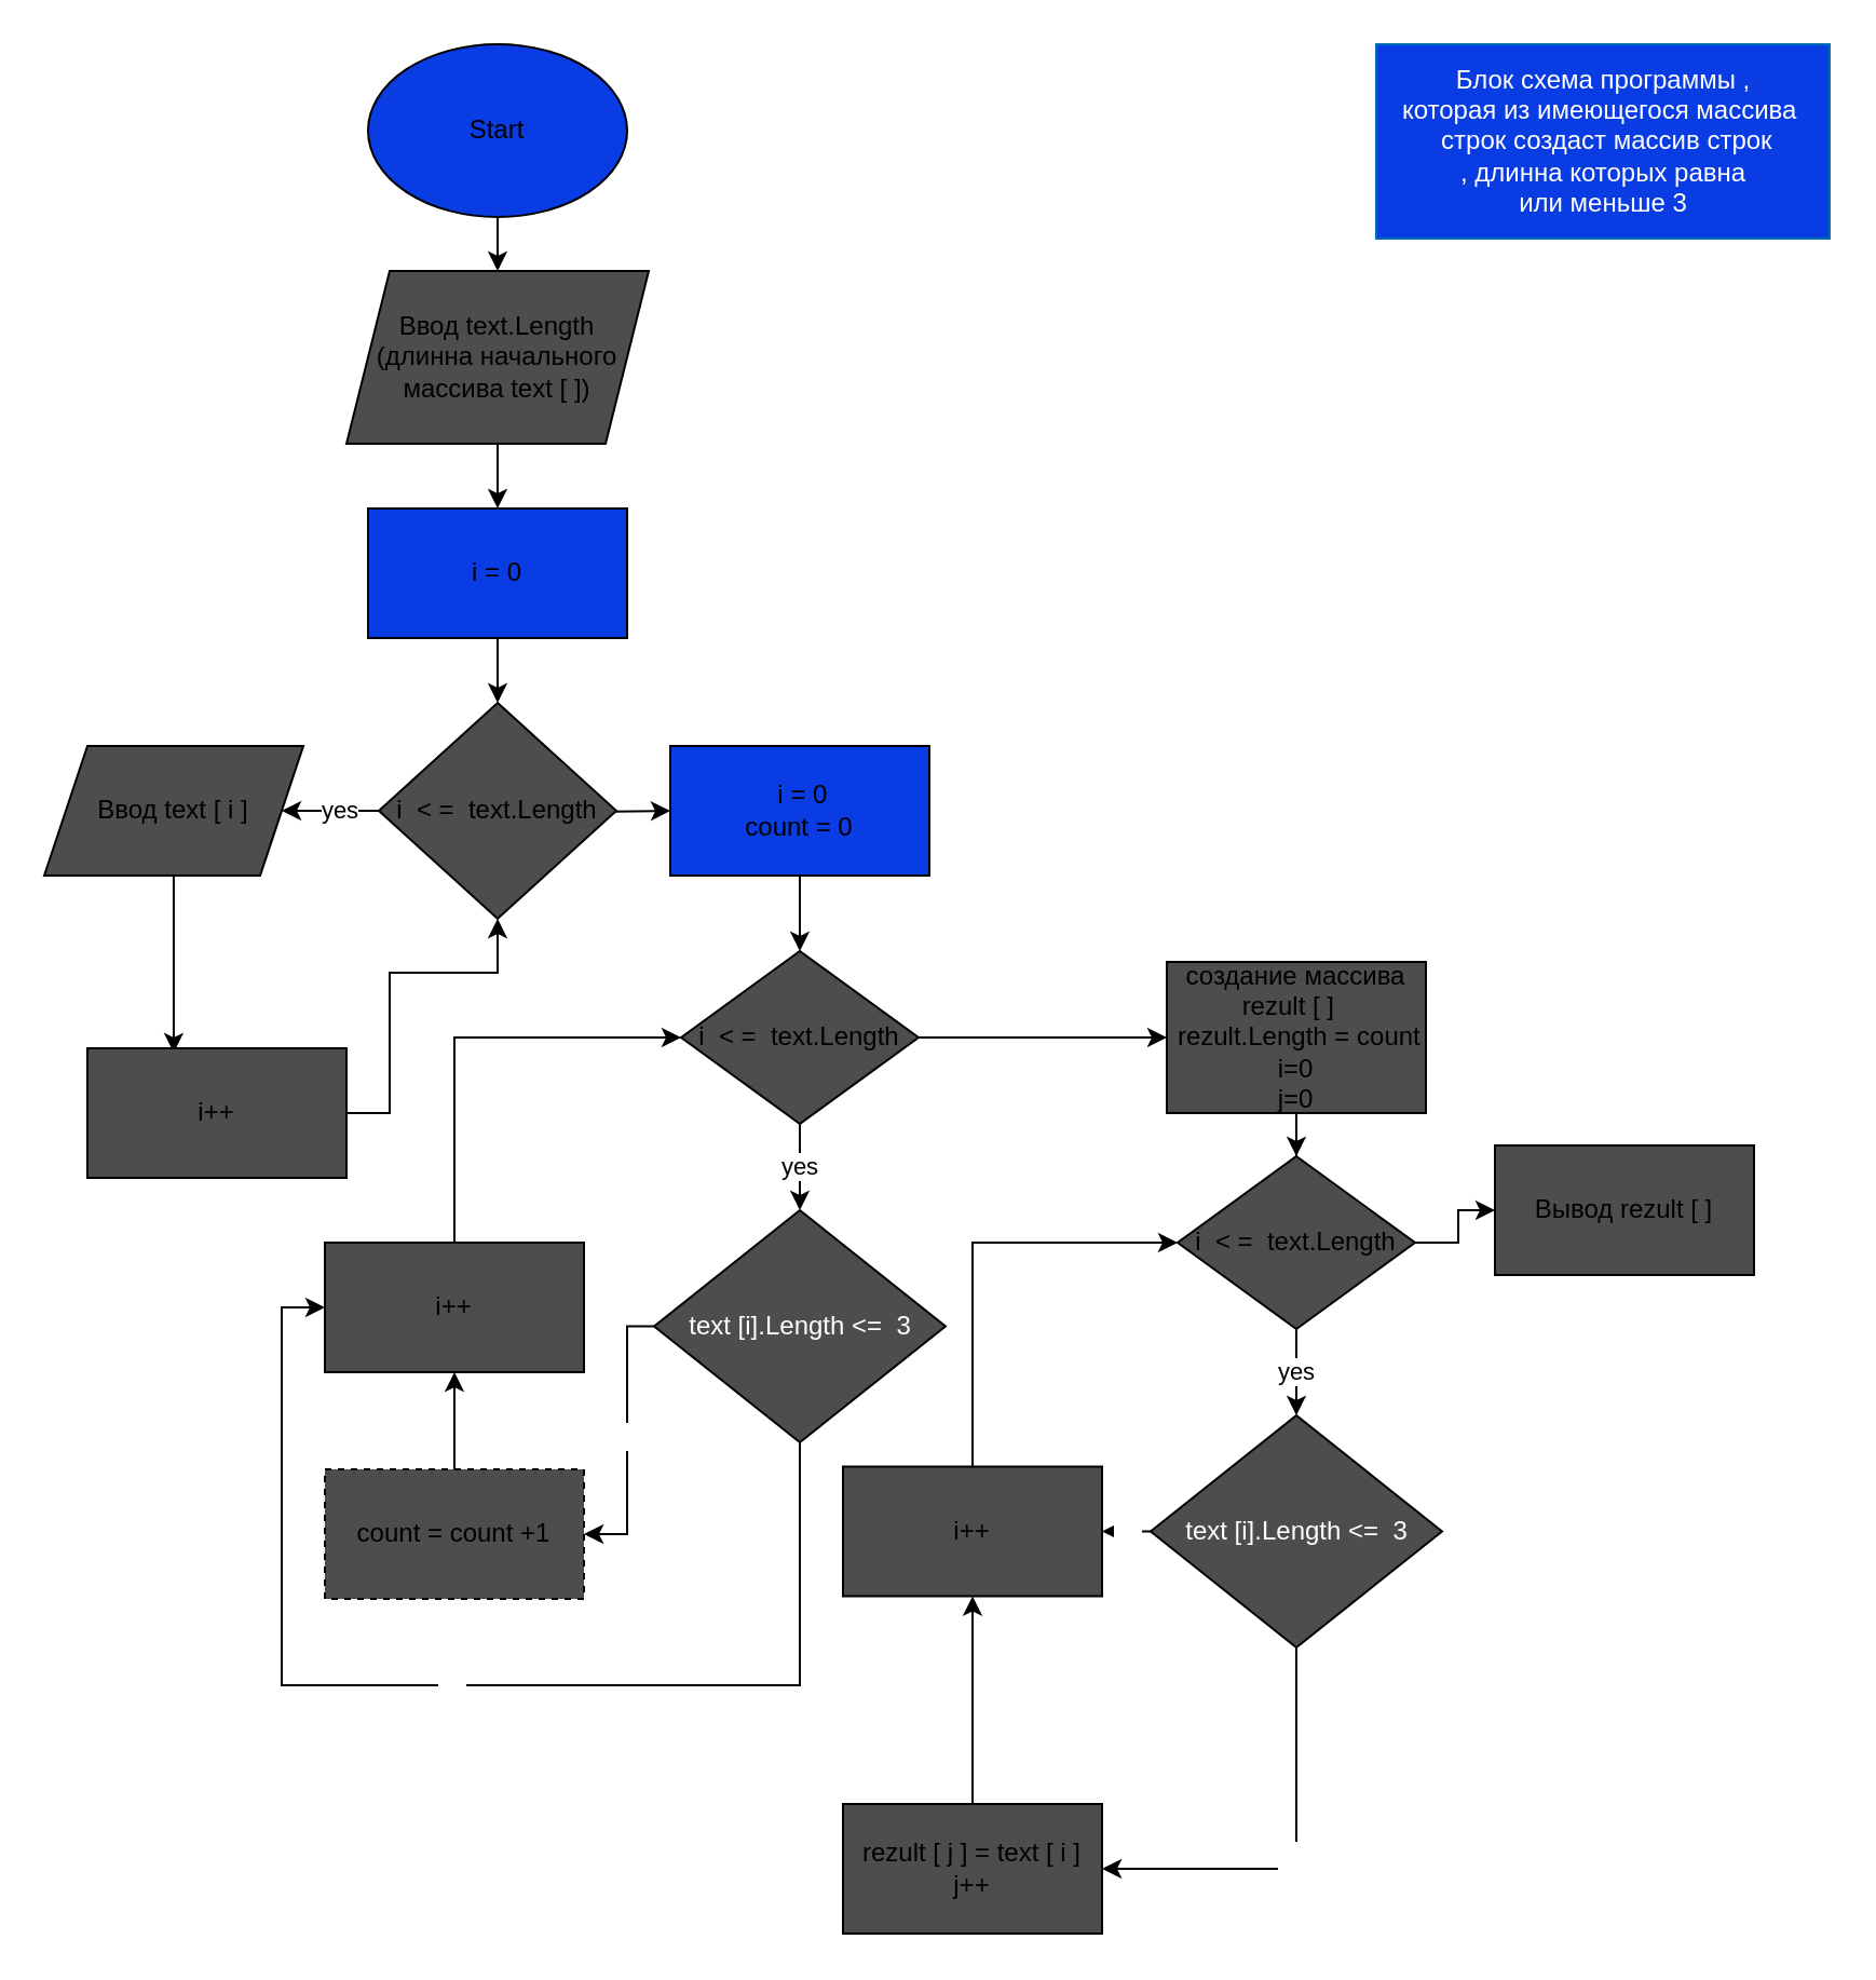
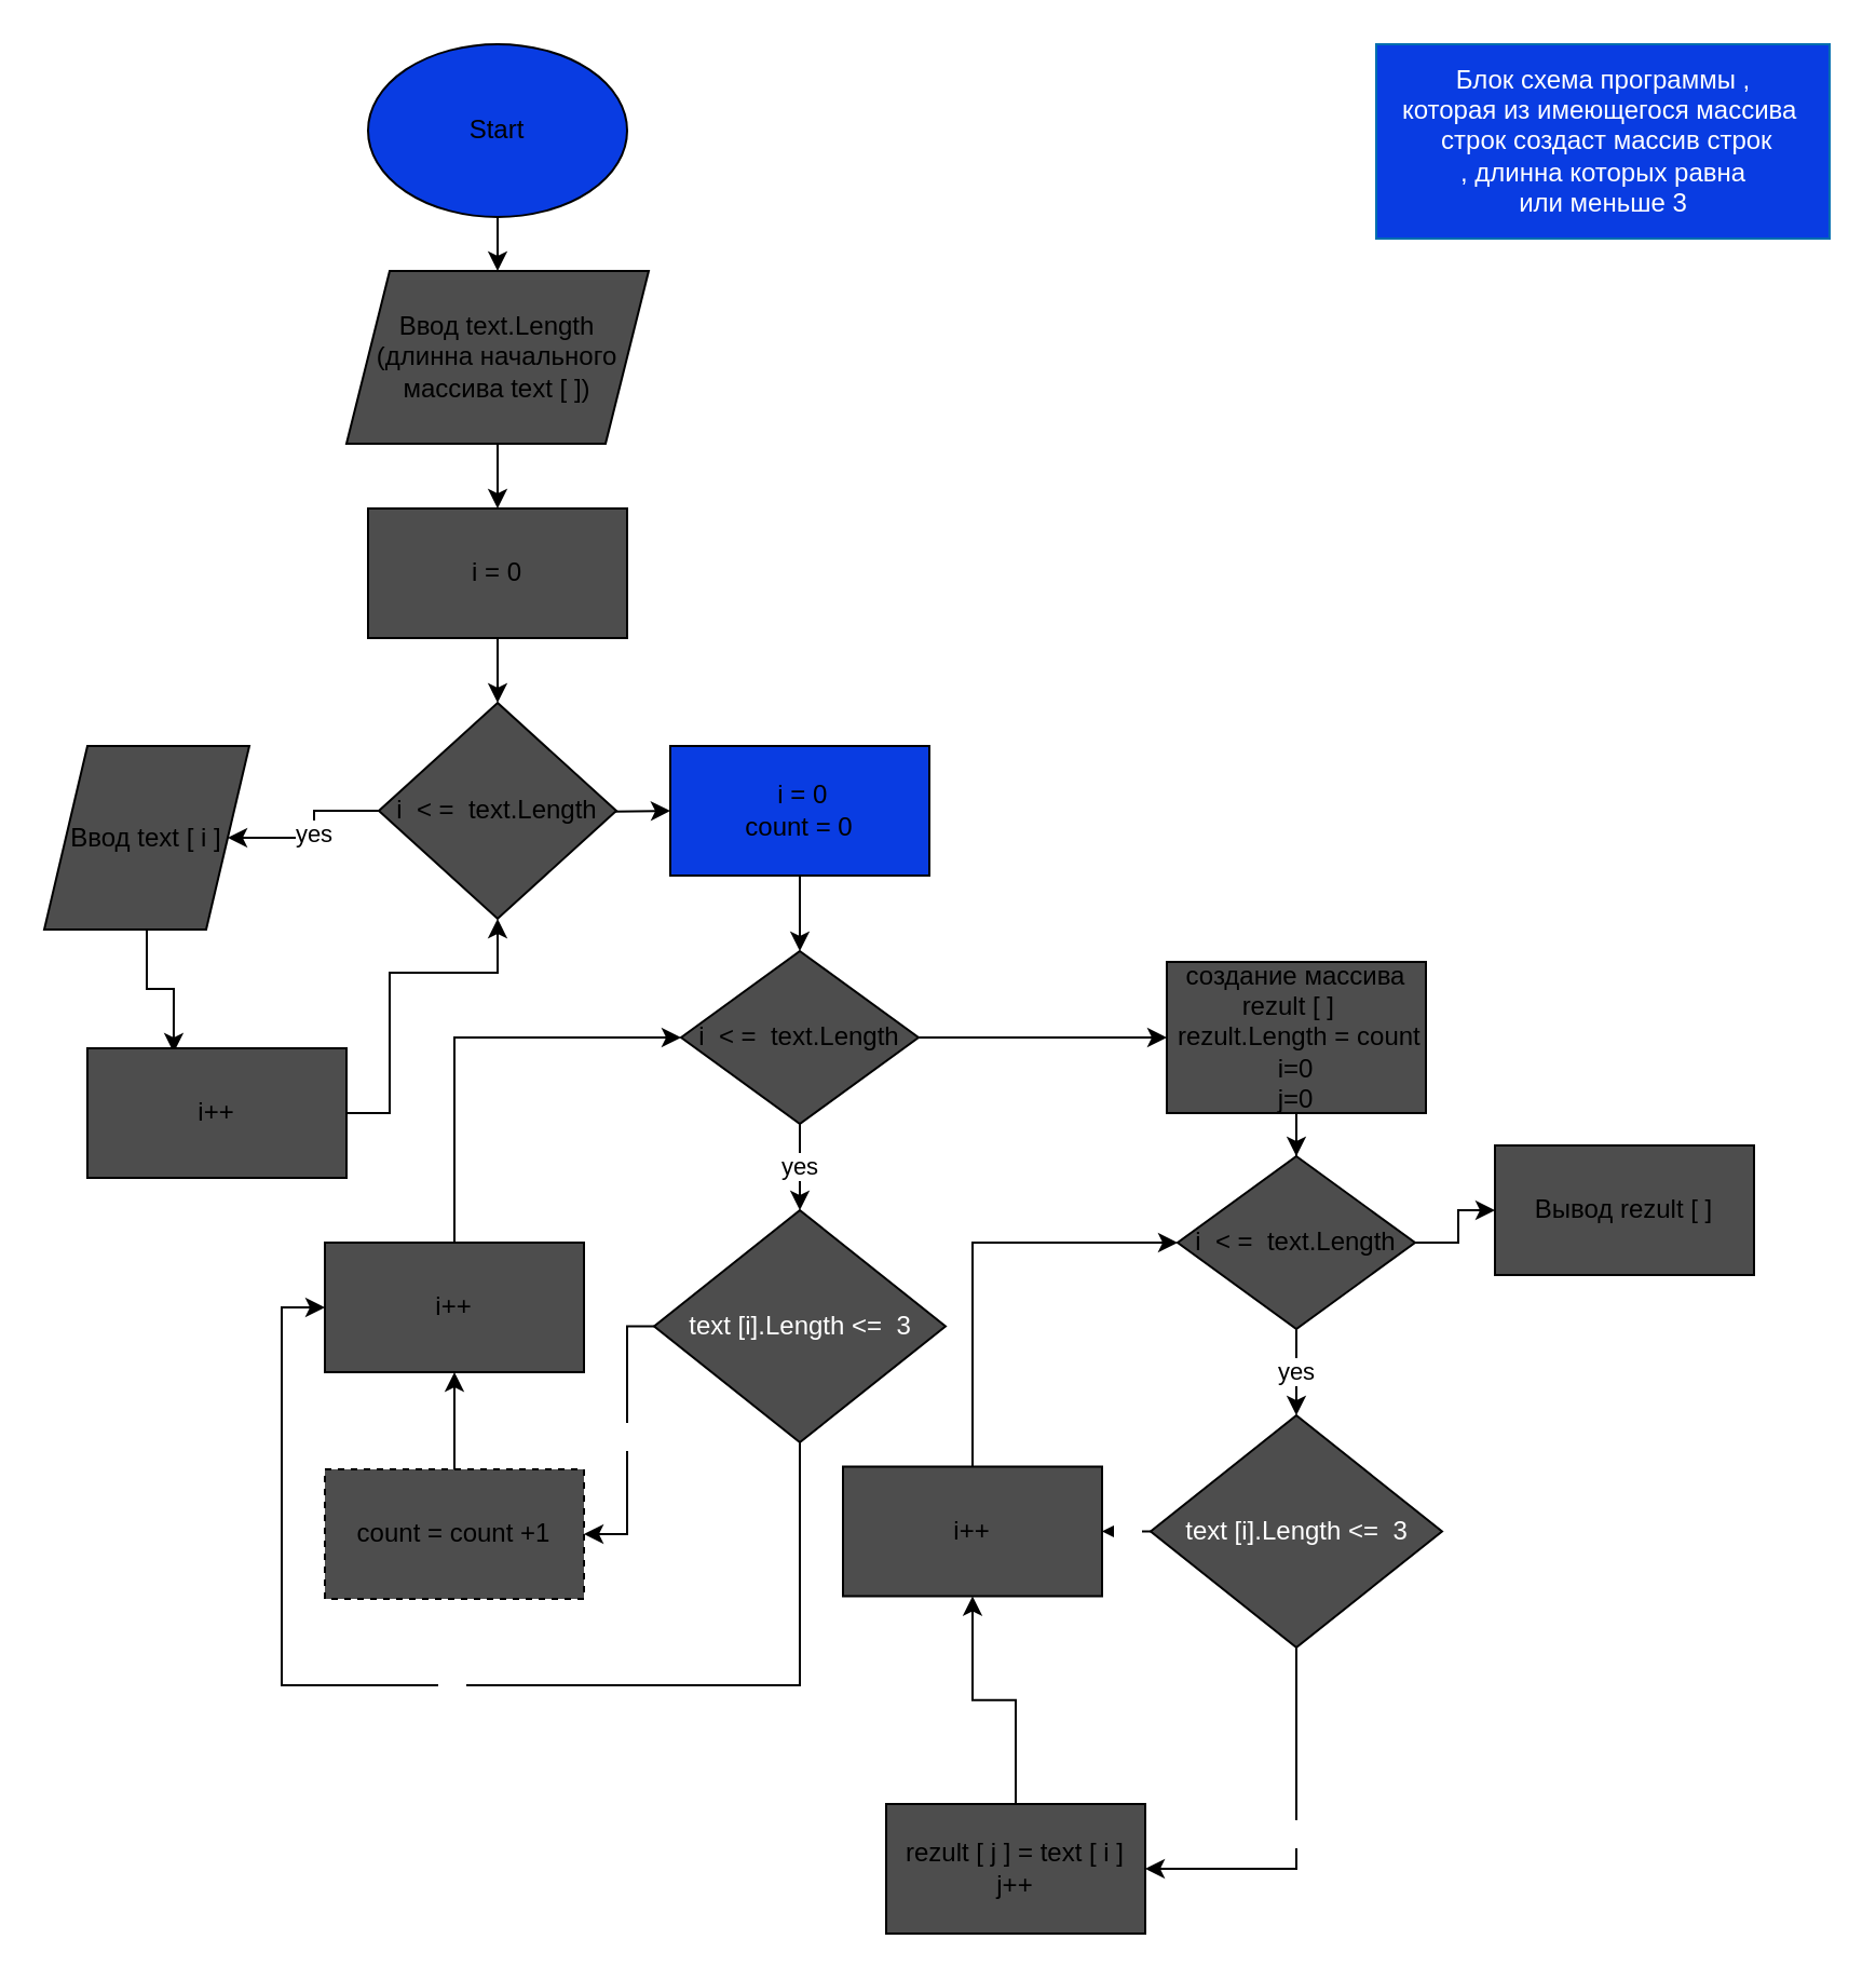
- <mxCell id="8" value="i = 0&lt;br&gt;" style="whiteSpace=wrap;html=1;fillColor=#093ce2;" vertex="1" parent="1"><mxGeometry x="170" y="235" width="120" height="60" as="geometry" /></mxCell>
+ <mxCell id="8" value="i = 0&lt;br&gt;" style="whiteSpace=wrap;html=1;fillColor=#4D4D4D;" vertex="1" parent="1"><mxGeometry x="170" y="235" width="120" height="60" as="geometry" /></mxCell>
- <mxCell id="13" value="Ввод text [ i ]" style="shape=parallelogram;perimeter=parallelogramPerimeter;whiteSpace=wrap;html=1;fixedSize=1;fillColor=#4D4D4D;" vertex="1" parent="1"><mxGeometry y="345" width="120" height="60" as="geometry" x="20" /></mxCell>
+ <mxCell id="13" value="Ввод text [ i ]" style="shape=parallelogram;perimeter=parallelogramPerimeter;whiteSpace=wrap;html=1;fixedSize=1;fillColor=#4D4D4D;" vertex="1" parent="1"><mxGeometry x="20" y="345" width="95" height="85" as="geometry" /></mxCell>
- <mxCell id="35" value="rezult [ j ] = text [ i ]&lt;br&gt;j++" style="whiteSpace=wrap;html=1;fillColor=#4D4D4D;" vertex="1" parent="1"><mxGeometry x="390" y="835" width="120" height="60" as="geometry" /></mxCell>
+ <mxCell id="35" value="rezult [ j ] = text [ i ]&lt;br&gt;j++" style="whiteSpace=wrap;html=1;fillColor=#4D4D4D;" vertex="1" parent="1"><mxGeometry x="410" y="835" width="120" height="60" as="geometry" /></mxCell>
